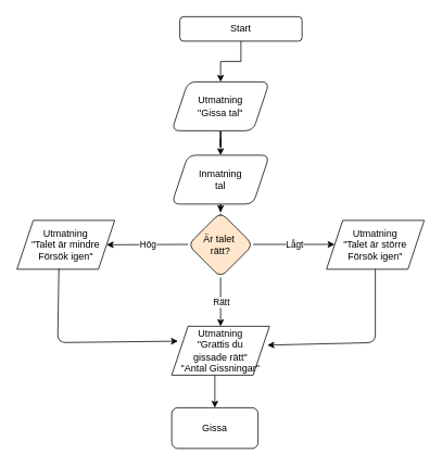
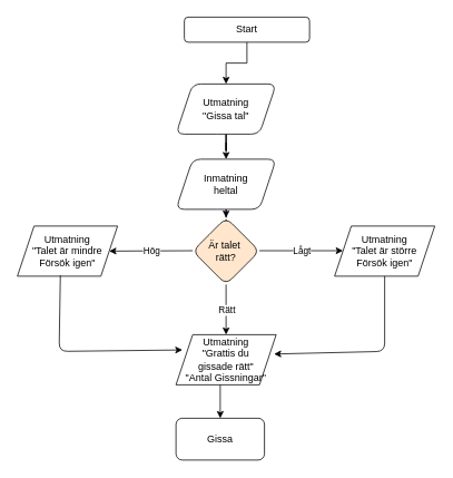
- <mxCell id="8" value="Inmatning&lt;br&gt;tal" style="shape=parallelogram;perimeter=parallelogramPerimeter;whiteSpace=wrap;html=1;fixedSize=1;rounded=1;" vertex="1" parent="1"><mxGeometry x="210" y="190" width="120" height="60" as="geometry" /></mxCell>
+ <mxCell id="8" value="Inmatning&lt;br&gt;heltal" style="shape=parallelogram;perimeter=parallelogramPerimeter;whiteSpace=wrap;html=1;fixedSize=1;rounded=1;" vertex="1" parent="1"><mxGeometry x="210" y="190" width="120" height="60" as="geometry" /></mxCell>
